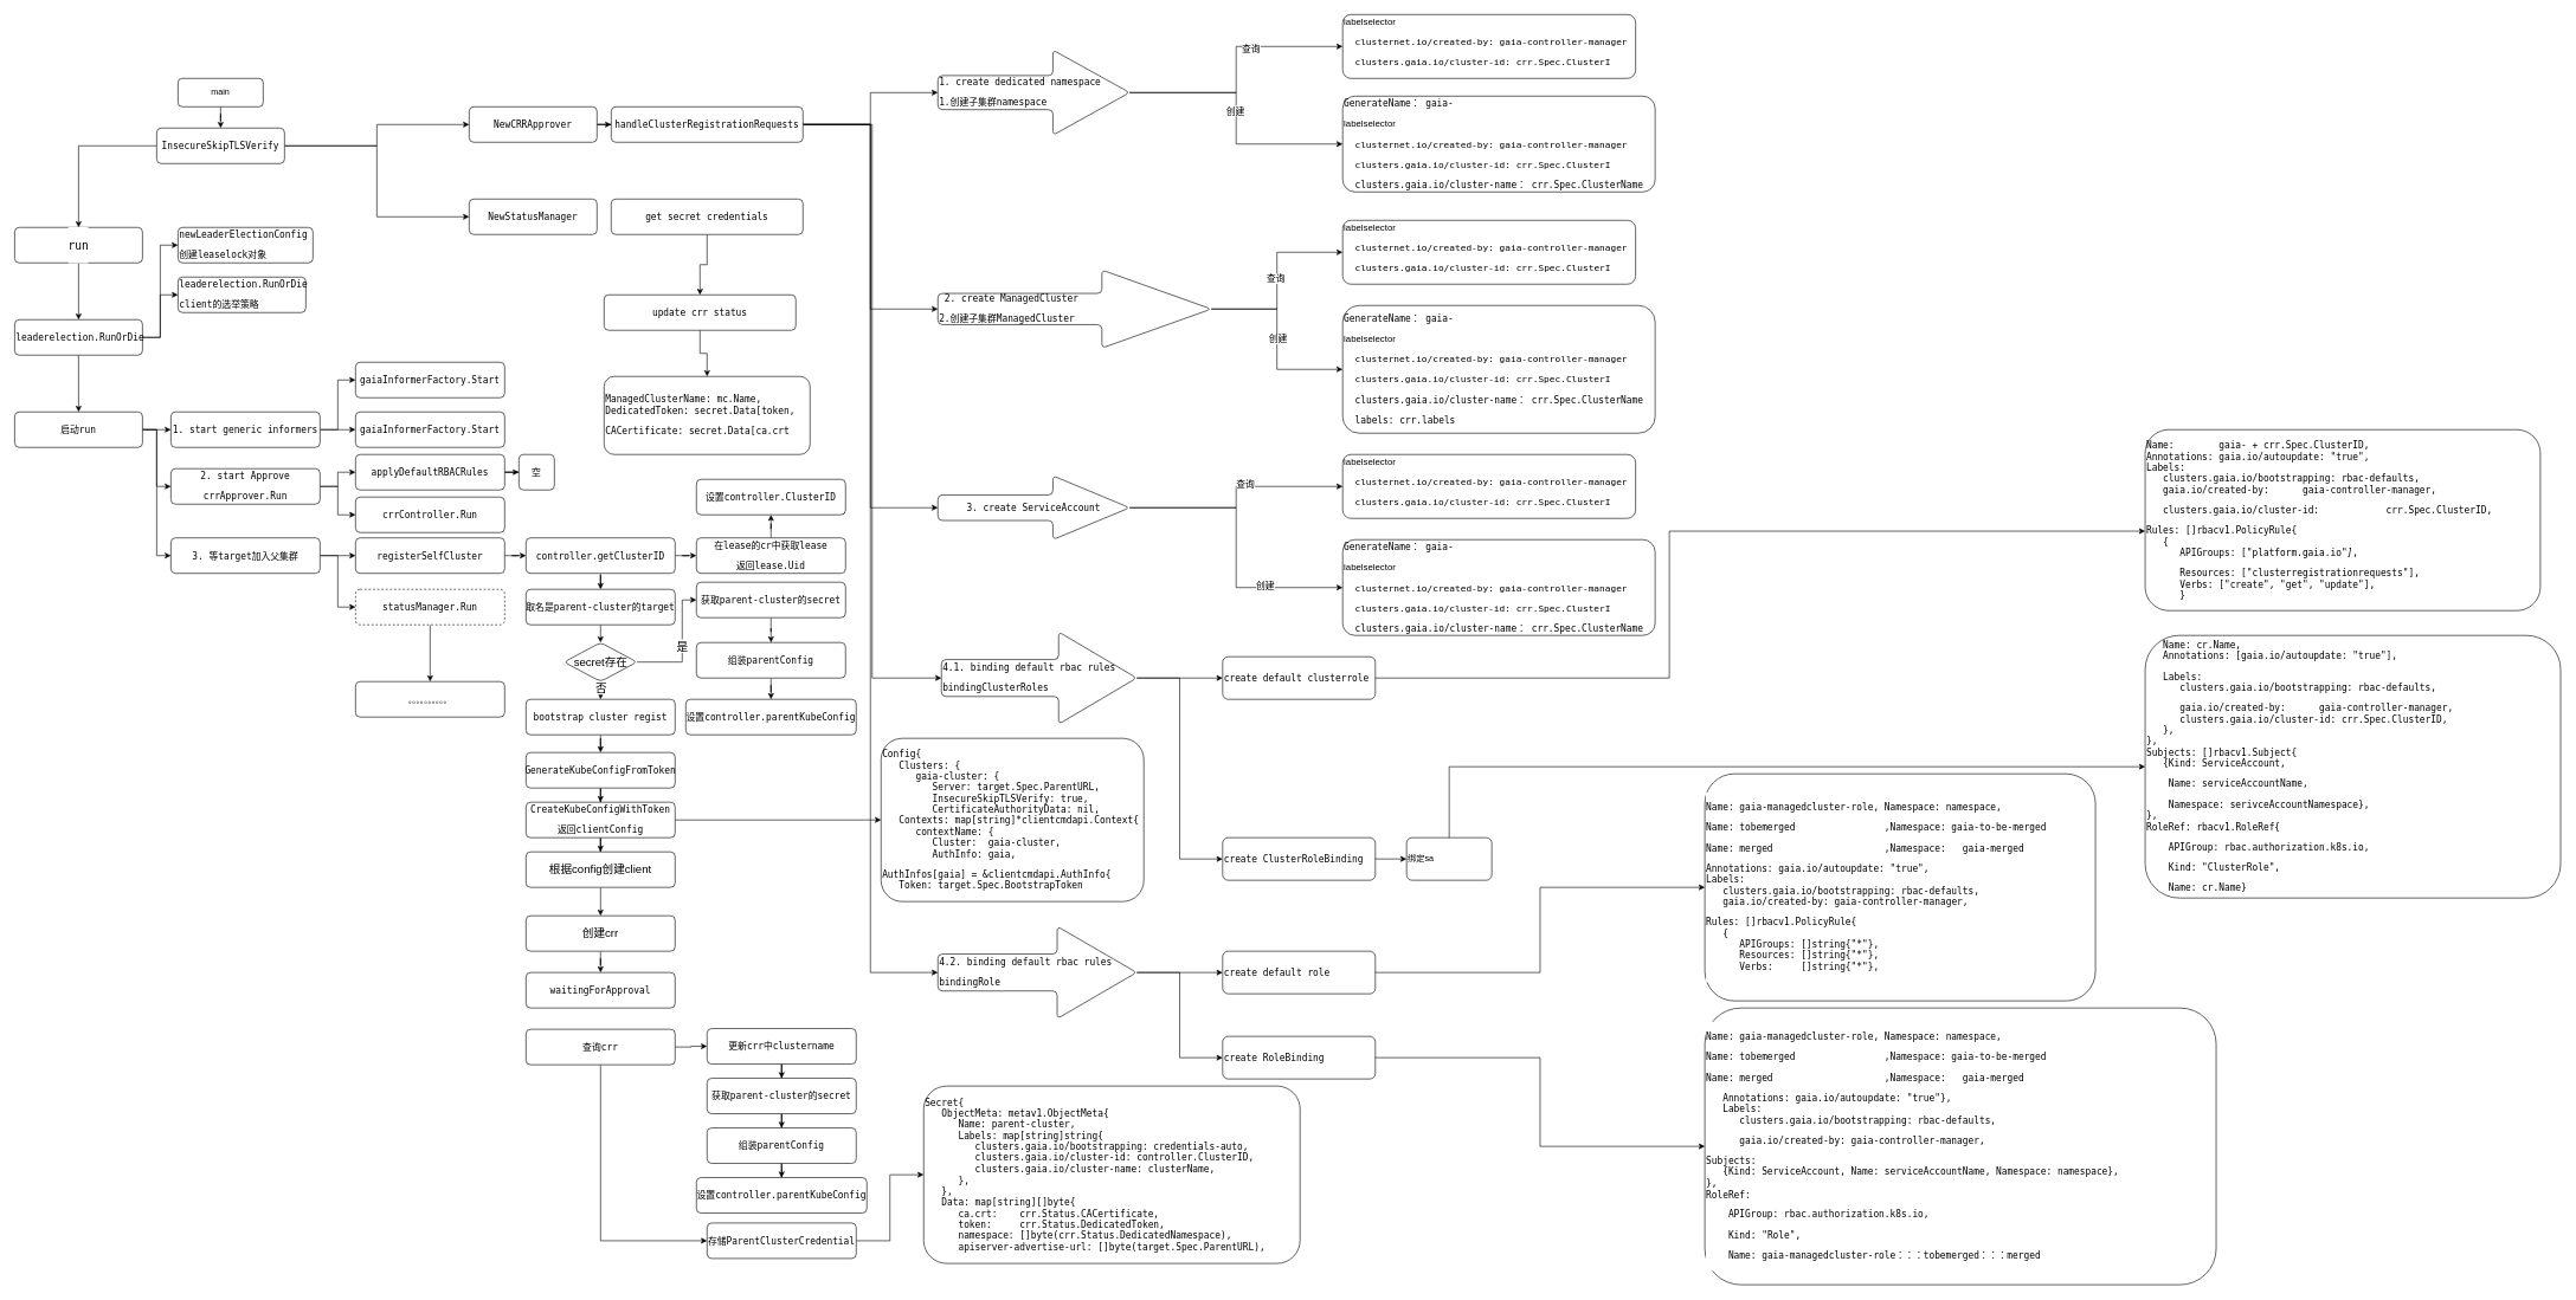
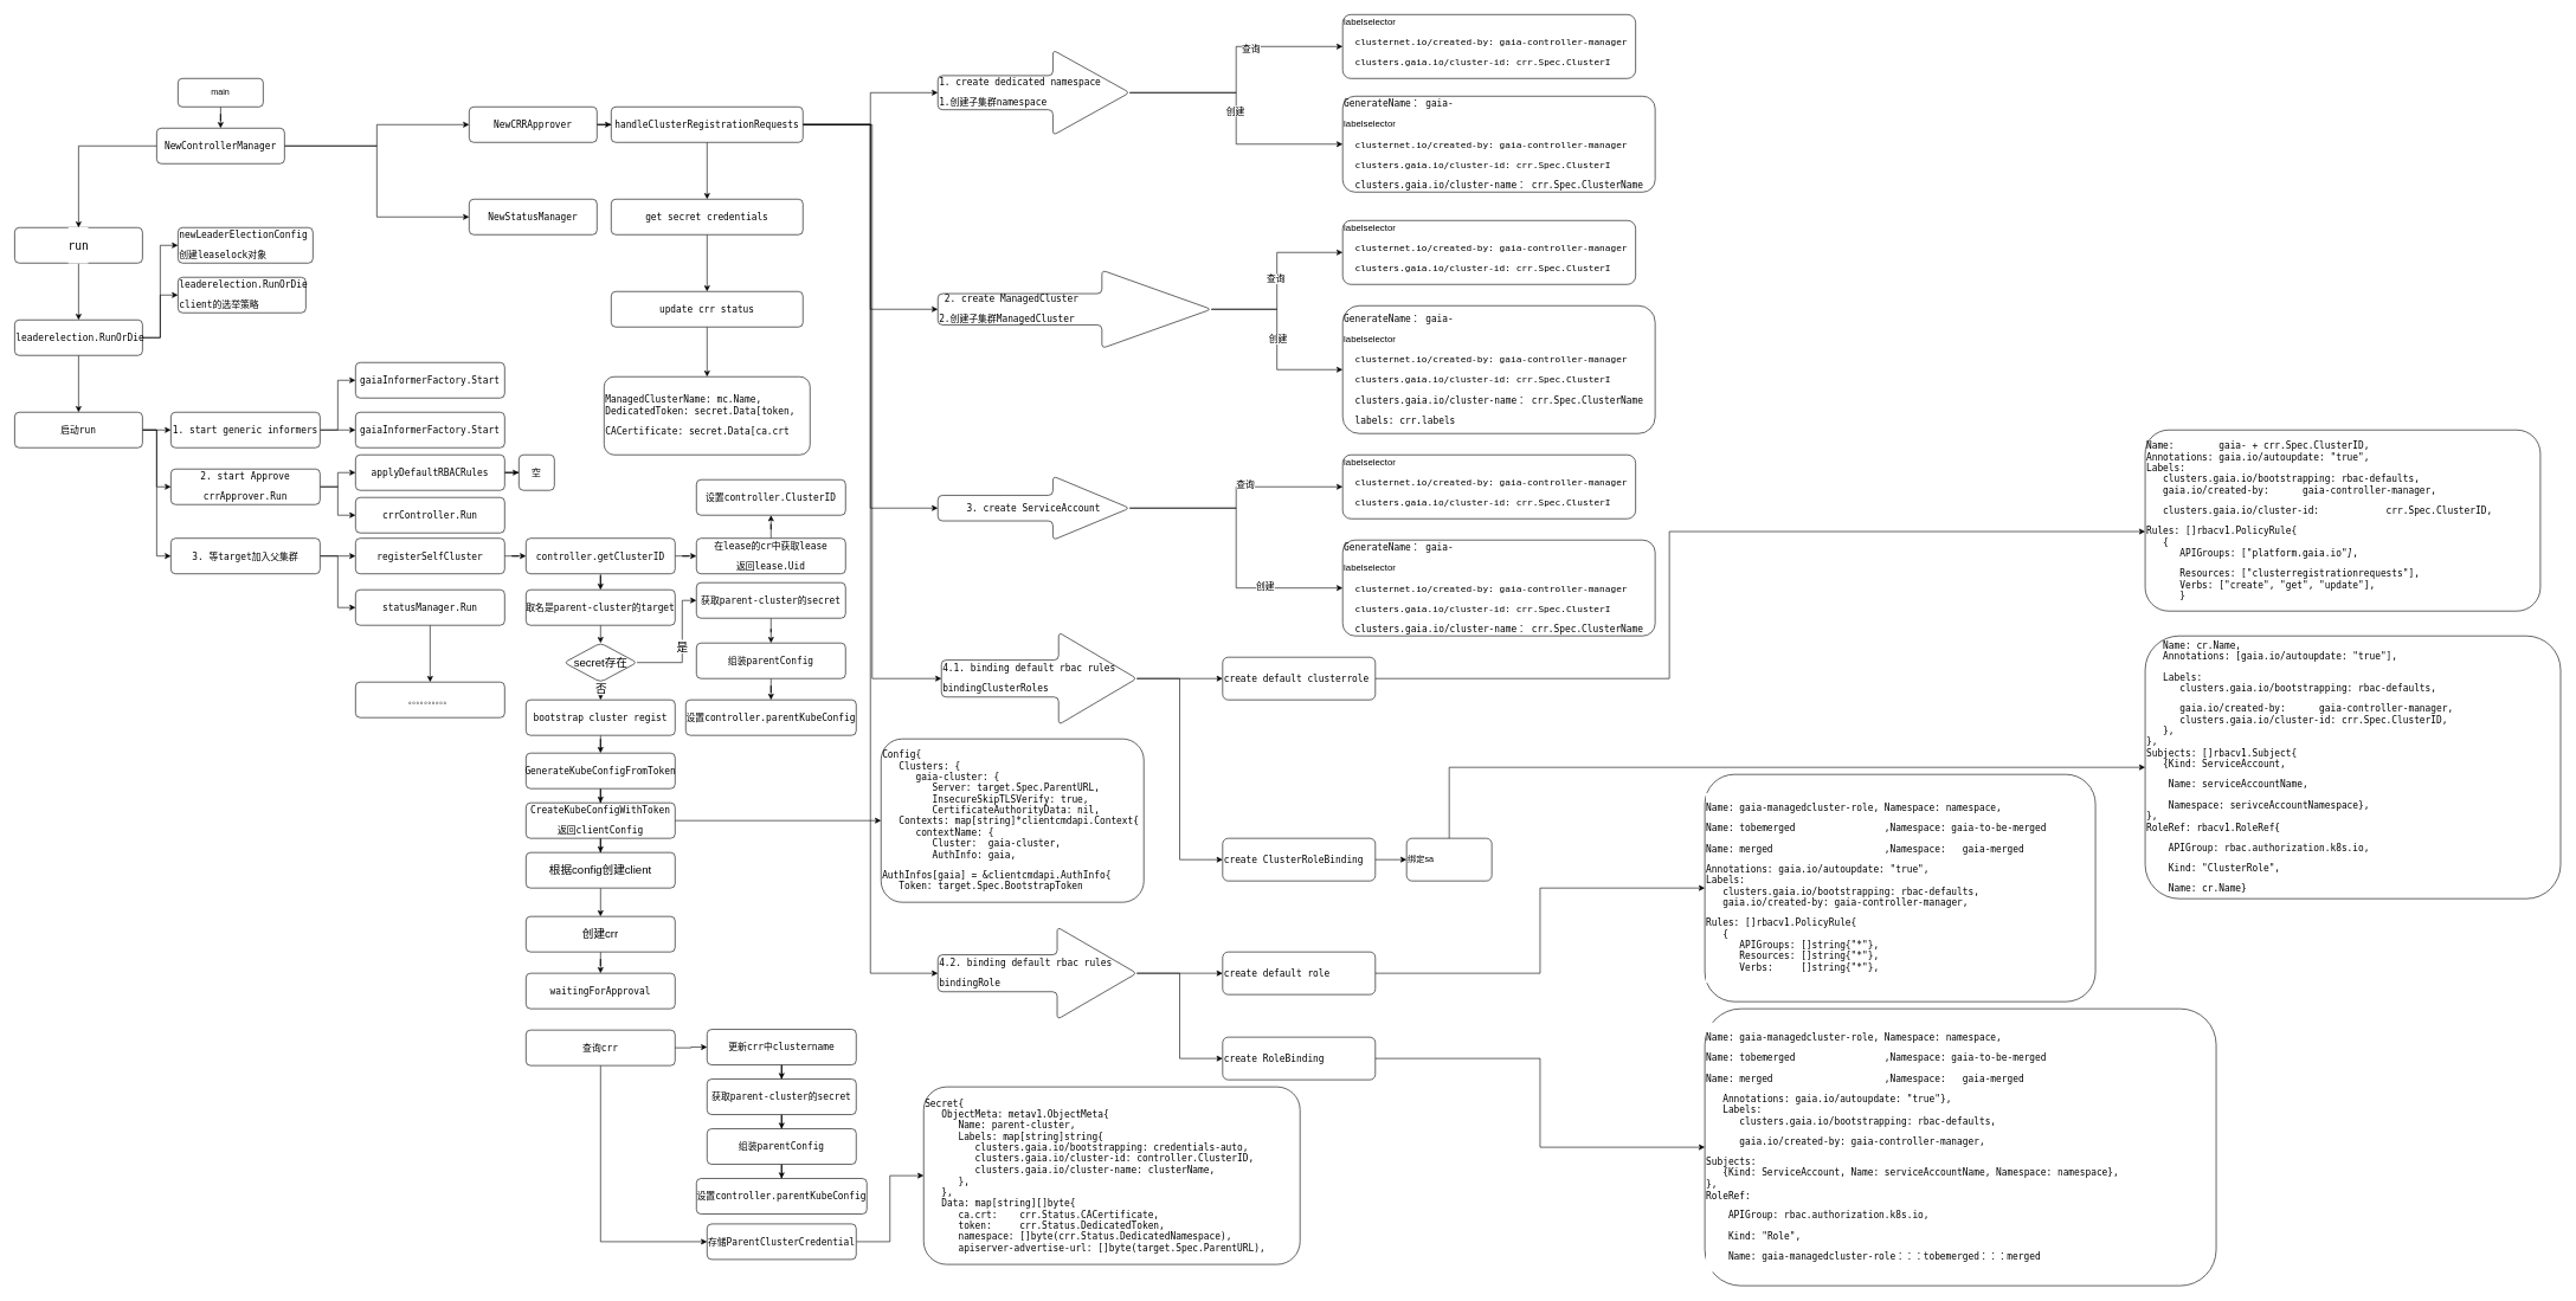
- <mxCell id="7" value="&lt;pre style=&quot;font-family: &amp;#34;jetbrains mono&amp;#34; , monospace ; font-size: 9.8pt&quot;&gt;&lt;pre style=&quot;font-family: &amp;#34;jetbrains mono&amp;#34; , monospace ; font-size: 9.8pt&quot;&gt;&lt;pre style=&quot;font-size: 9.8pt ; font-family: &amp;#34;jetbrains mono&amp;#34; , monospace&quot;&gt;&lt;pre style=&quot;font-size: 9.8pt ; font-family: &amp;#34;jetbrains mono&amp;#34; , monospace&quot;&gt;InsecureSkipTLSVerify&lt;/pre&gt;&lt;/pre&gt;&lt;/pre&gt;&lt;/pre&gt;" style="rounded=1;whiteSpace=wrap;html=1;fontSize=12;glass=0;strokeWidth=1;shadow=0;fontColor=default;labelBackgroundColor=default;labelBorderColor=none;arcSize=13;" vertex="1" parent="1"><mxGeometry x="220" y="180" width="180" height="50" as="geometry" /></mxCell>
+ <mxCell id="7" value="&lt;pre style=&quot;font-family: &amp;#34;jetbrains mono&amp;#34; , monospace ; font-size: 9.8pt&quot;&gt;&lt;pre style=&quot;font-family: &amp;#34;jetbrains mono&amp;#34; , monospace ; font-size: 9.8pt&quot;&gt;&lt;pre style=&quot;font-size: 9.8pt ; font-family: &amp;#34;jetbrains mono&amp;#34; , monospace&quot;&gt;&lt;pre style=&quot;font-size: 9.8pt ; font-family: &amp;#34;jetbrains mono&amp;#34; , monospace&quot;&gt;NewControllerManager&lt;/pre&gt;&lt;/pre&gt;&lt;/pre&gt;&lt;/pre&gt;" style="rounded=1;whiteSpace=wrap;html=1;fontSize=12;glass=0;strokeWidth=1;shadow=0;fontColor=default;labelBackgroundColor=default;labelBorderColor=none;arcSize=13;" vertex="1" parent="1"><mxGeometry x="220" y="180" width="180" height="50" as="geometry" /></mxCell>
+ <mxCell id="16" value="" style="edgeStyle=orthogonalEdgeStyle;rounded=0;orthogonalLoop=1;jettySize=auto;html=1;fontSize=13;fontColor=default;" edge="1" parent="1" source="17" target="60"><mxGeometry relative="1" as="geometry" /></mxCell>
- <mxCell id="62" value="&lt;pre style=&quot;font-family: &amp;quot;jetbrains mono&amp;quot; , monospace ; font-size: 9.8pt&quot;&gt;&lt;pre style=&quot;font-family: &amp;quot;jetbrains mono&amp;quot; , monospace ; font-size: 9.8pt&quot;&gt;&lt;pre style=&quot;font-size: 9.8pt ; font-family: &amp;quot;jetbrains mono&amp;quot; , monospace&quot;&gt;&lt;pre style=&quot;font-size: 9.8pt ; font-family: &amp;quot;jetbrains mono&amp;quot; , monospace&quot;&gt;&lt;pre style=&quot;font-family: &amp;quot;jetbrains mono&amp;quot; , monospace ; font-size: 9.8pt&quot;&gt;&lt;pre style=&quot;font-family: &amp;quot;jetbrains mono&amp;quot; , monospace ; font-size: 9.8pt&quot;&gt;&lt;pre style=&quot;font-family: &amp;quot;jetbrains mono&amp;quot;, monospace; font-size: 9.8pt;&quot;&gt;&lt;span style=&quot;&quot;&gt;update crr status&lt;/span&gt;&lt;/pre&gt;&lt;/pre&gt;&lt;/pre&gt;&lt;/pre&gt;&lt;/pre&gt;&lt;/pre&gt;&lt;/pre&gt;" style="rounded=1;whiteSpace=wrap;html=1;fontSize=12;glass=0;strokeWidth=1;shadow=0;fontColor=default;labelBackgroundColor=none;labelBorderColor=none;arcSize=13;" vertex="1" parent="1"><mxGeometry x="850" y="415" width="270" height="50" as="geometry" /></mxCell>
+ <mxCell id="62" value="&lt;pre style=&quot;font-family: &amp;quot;jetbrains mono&amp;quot; , monospace ; font-size: 9.8pt&quot;&gt;&lt;pre style=&quot;font-family: &amp;quot;jetbrains mono&amp;quot; , monospace ; font-size: 9.8pt&quot;&gt;&lt;pre style=&quot;font-size: 9.8pt ; font-family: &amp;quot;jetbrains mono&amp;quot; , monospace&quot;&gt;&lt;pre style=&quot;font-size: 9.8pt ; font-family: &amp;quot;jetbrains mono&amp;quot; , monospace&quot;&gt;&lt;pre style=&quot;font-family: &amp;quot;jetbrains mono&amp;quot; , monospace ; font-size: 9.8pt&quot;&gt;&lt;pre style=&quot;font-family: &amp;quot;jetbrains mono&amp;quot; , monospace ; font-size: 9.8pt&quot;&gt;&lt;pre style=&quot;font-family: &amp;quot;jetbrains mono&amp;quot;, monospace; font-size: 9.8pt;&quot;&gt;&lt;span style=&quot;&quot;&gt;update crr status&lt;/span&gt;&lt;/pre&gt;&lt;/pre&gt;&lt;/pre&gt;&lt;/pre&gt;&lt;/pre&gt;&lt;/pre&gt;&lt;/pre&gt;" style="rounded=1;whiteSpace=wrap;html=1;fontSize=12;glass=0;strokeWidth=1;shadow=0;fontColor=default;labelBackgroundColor=none;labelBorderColor=none;arcSize=13;" vertex="1" parent="1"><mxGeometry x="860" y="410" width="270" height="50" as="geometry" /></mxCell>
- <mxCell id="136" value="&lt;pre style=&quot;font-family: &amp;quot;jetbrains mono&amp;quot; , monospace ; font-size: 16px&quot;&gt;&lt;pre style=&quot;font-family: &amp;quot;jetbrains mono&amp;quot; , monospace ; font-size: 16px&quot;&gt;&lt;pre style=&quot;font-size: 16px ; font-family: &amp;quot;jetbrains mono&amp;quot; , monospace&quot;&gt;&lt;pre style=&quot;font-size: 16px ; font-family: &amp;quot;jetbrains mono&amp;quot; , monospace&quot;&gt;&lt;pre style=&quot;font-family: &amp;quot;jetbrains mono&amp;quot; , monospace ; font-size: 9.8pt&quot;&gt;&lt;pre style=&quot;font-family: &amp;quot;jetbrains mono&amp;quot; , monospace ; font-size: 9.8pt&quot;&gt;&lt;pre style=&quot;font-family: &amp;quot;jetbrains mono&amp;quot; , monospace ; font-size: 9.8pt&quot;&gt;&lt;pre style=&quot;font-family: &amp;quot;jetbrains mono&amp;quot; , monospace ; font-size: 9.8pt&quot;&gt;&lt;pre style=&quot;font-family: &amp;quot;jetbrains mono&amp;quot;, monospace; font-size: 9.8pt;&quot;&gt;statusManager.&lt;span style=&quot;&quot;&gt;Run&lt;/span&gt;&lt;/pre&gt;&lt;/pre&gt;&lt;/pre&gt;&lt;/pre&gt;&lt;/pre&gt;&lt;/pre&gt;&lt;/pre&gt;&lt;/pre&gt;&lt;/pre&gt;" style="rounded=1;whiteSpace=wrap;html=1;fontSize=16;glass=0;strokeWidth=1;shadow=0;fontColor=default;labelBackgroundColor=none;labelBorderColor=none;arcSize=13;align=center;dashed=1;" vertex="1" parent="1"><mxGeometry x="500" y="830" width="210" height="50" as="geometry" /></mxCell>
+ <mxCell id="136" value="&lt;pre style=&quot;font-family: &amp;quot;jetbrains mono&amp;quot; , monospace ; font-size: 16px&quot;&gt;&lt;pre style=&quot;font-family: &amp;quot;jetbrains mono&amp;quot; , monospace ; font-size: 16px&quot;&gt;&lt;pre style=&quot;font-size: 16px ; font-family: &amp;quot;jetbrains mono&amp;quot; , monospace&quot;&gt;&lt;pre style=&quot;font-size: 16px ; font-family: &amp;quot;jetbrains mono&amp;quot; , monospace&quot;&gt;&lt;pre style=&quot;font-family: &amp;quot;jetbrains mono&amp;quot; , monospace ; font-size: 9.8pt&quot;&gt;&lt;pre style=&quot;font-family: &amp;quot;jetbrains mono&amp;quot; , monospace ; font-size: 9.8pt&quot;&gt;&lt;pre style=&quot;font-family: &amp;quot;jetbrains mono&amp;quot; , monospace ; font-size: 9.8pt&quot;&gt;&lt;pre style=&quot;font-family: &amp;quot;jetbrains mono&amp;quot; , monospace ; font-size: 9.8pt&quot;&gt;&lt;pre style=&quot;font-family: &amp;quot;jetbrains mono&amp;quot;, monospace; font-size: 9.8pt;&quot;&gt;statusManager.&lt;span style=&quot;&quot;&gt;Run&lt;/span&gt;&lt;/pre&gt;&lt;/pre&gt;&lt;/pre&gt;&lt;/pre&gt;&lt;/pre&gt;&lt;/pre&gt;&lt;/pre&gt;&lt;/pre&gt;&lt;/pre&gt;" style="rounded=1;whiteSpace=wrap;html=1;fontSize=16;glass=0;strokeWidth=1;shadow=0;fontColor=default;labelBackgroundColor=none;labelBorderColor=none;arcSize=13;align=center;" vertex="1" parent="1"><mxGeometry x="500" y="830" width="210" height="50" as="geometry" /></mxCell>
